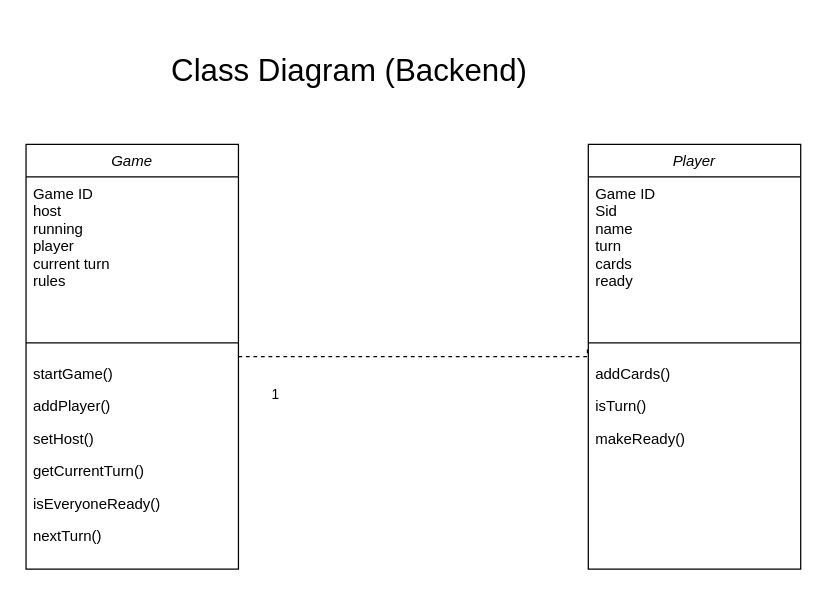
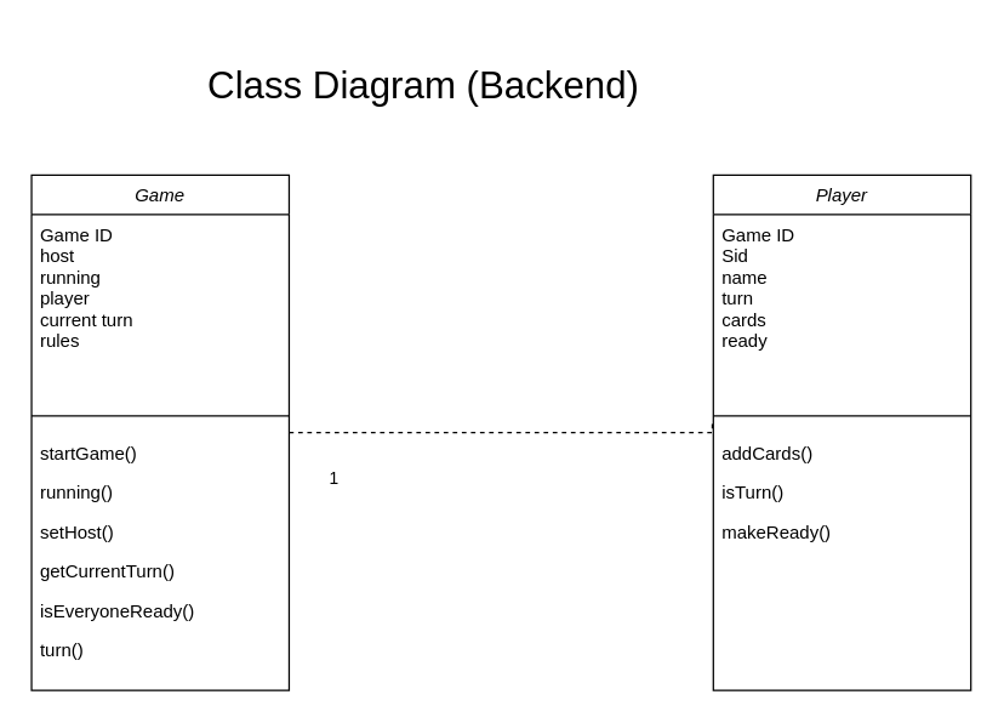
- <mxCell id="7" value="addPlayer()" style="text;align=left;verticalAlign=top;spacingLeft=4;spacingRight=4;overflow=hidden;rotatable=0;points=[[0,0.5],[1,0.5]];portConstraint=eastwest;" parent="3" vertex="1"><mxGeometry y="196" width="170" height="26" as="geometry" /></mxCell>
+ <mxCell id="7" value="running()" style="text;align=left;verticalAlign=top;spacingLeft=4;spacingRight=4;overflow=hidden;rotatable=0;points=[[0,0.5],[1,0.5]];portConstraint=eastwest;" parent="3" vertex="1"><mxGeometry y="196" width="170" height="26" as="geometry" /></mxCell>
- <mxCell id="11" value="nextTurn()" style="text;align=left;verticalAlign=top;spacingLeft=4;spacingRight=4;overflow=hidden;rotatable=0;points=[[0,0.5],[1,0.5]];portConstraint=eastwest;" vertex="1" parent="3"><mxGeometry y="300" width="170" height="26" as="geometry" /></mxCell>
+ <mxCell id="11" value="turn()" style="text;align=left;verticalAlign=top;spacingLeft=4;spacingRight=4;overflow=hidden;rotatable=0;points=[[0,0.5],[1,0.5]];portConstraint=eastwest;" vertex="1" parent="3"><mxGeometry y="300" width="170" height="26" as="geometry" /></mxCell>
